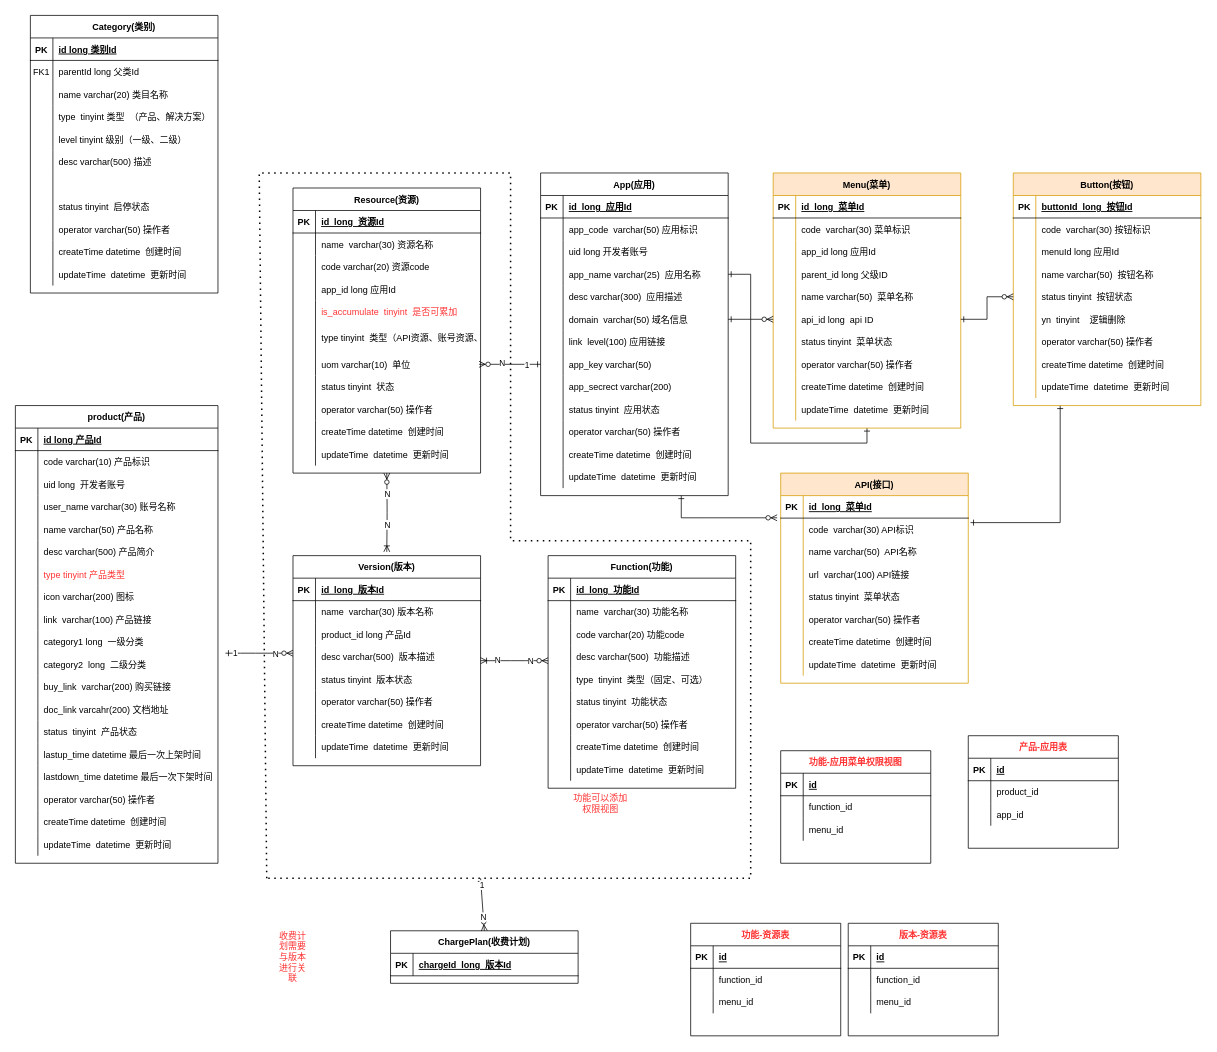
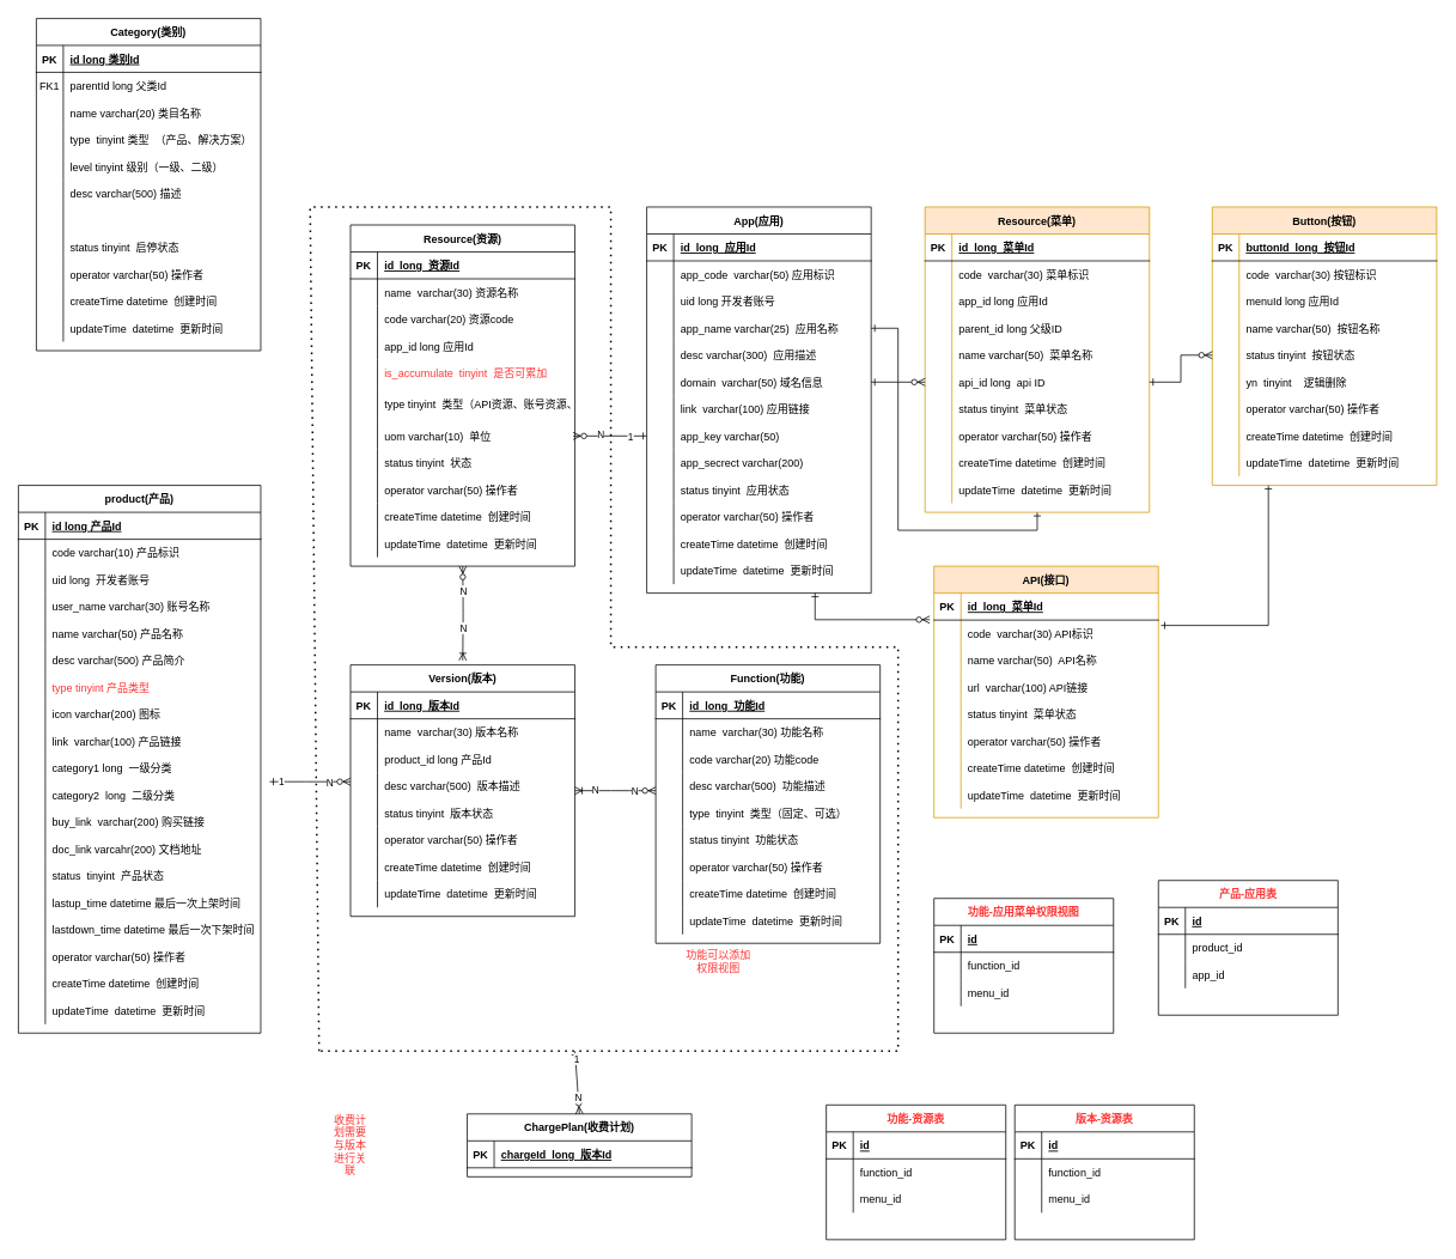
- <mxCell id="238" value="Menu(菜单)" style="shape=table;startSize=30;container=1;collapsible=1;childLayout=tableLayout;fixedRows=1;rowLines=0;fontStyle=1;align=center;resizeLast=1;fillColor=#ffe6cc;strokeColor=#d79b00;" parent="1" vertex="1"><mxGeometry x="1030" y="230" width="250" height="340" as="geometry" /></mxCell>
+ <mxCell id="238" value="Resource(菜单)" style="shape=table;startSize=30;container=1;collapsible=1;childLayout=tableLayout;fixedRows=1;rowLines=0;fontStyle=1;align=center;resizeLast=1;fillColor=#ffe6cc;strokeColor=#d79b00;" parent="1" vertex="1"><mxGeometry x="1030" y="230" width="250" height="340" as="geometry" /></mxCell>
- <mxCell id="24" value="link  level(100) 应用链接" style="shape=partialRectangle;overflow=hidden;connectable=0;fillColor=none;top=0;left=0;bottom=0;right=0;align=left;spacingLeft=6;" parent="22" vertex="1"><mxGeometry x="30" width="220" height="30" as="geometry" /></mxCell>
+ <mxCell id="24" value="link  varchar(100) 应用链接" style="shape=partialRectangle;overflow=hidden;connectable=0;fillColor=none;top=0;left=0;bottom=0;right=0;align=left;spacingLeft=6;" parent="22" vertex="1"><mxGeometry x="30" width="220" height="30" as="geometry" /></mxCell>
